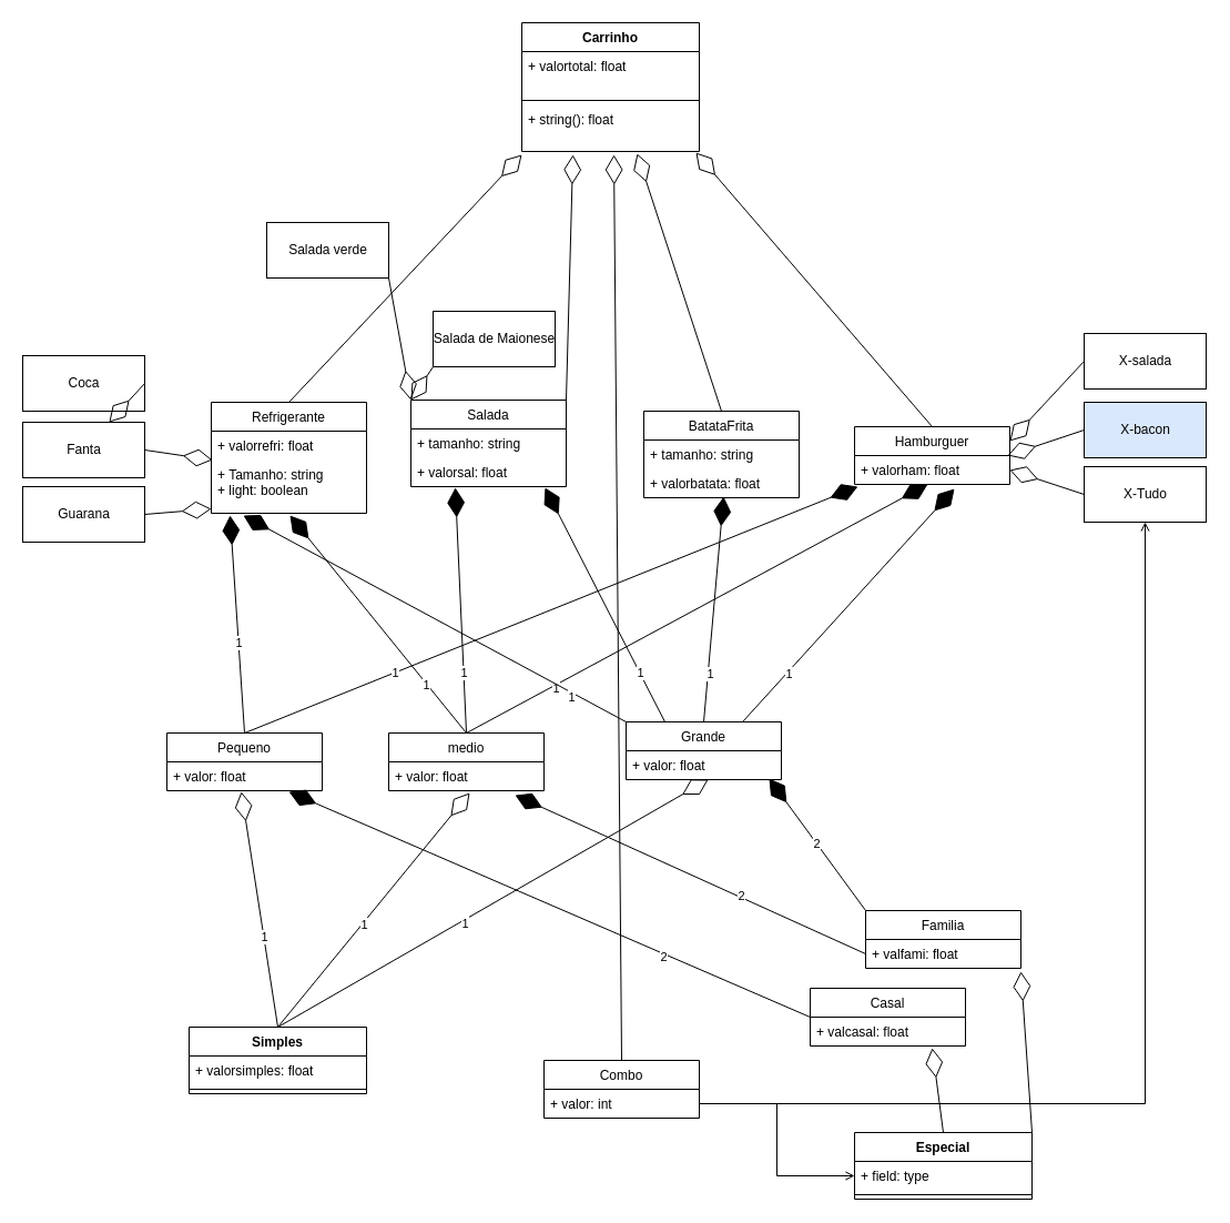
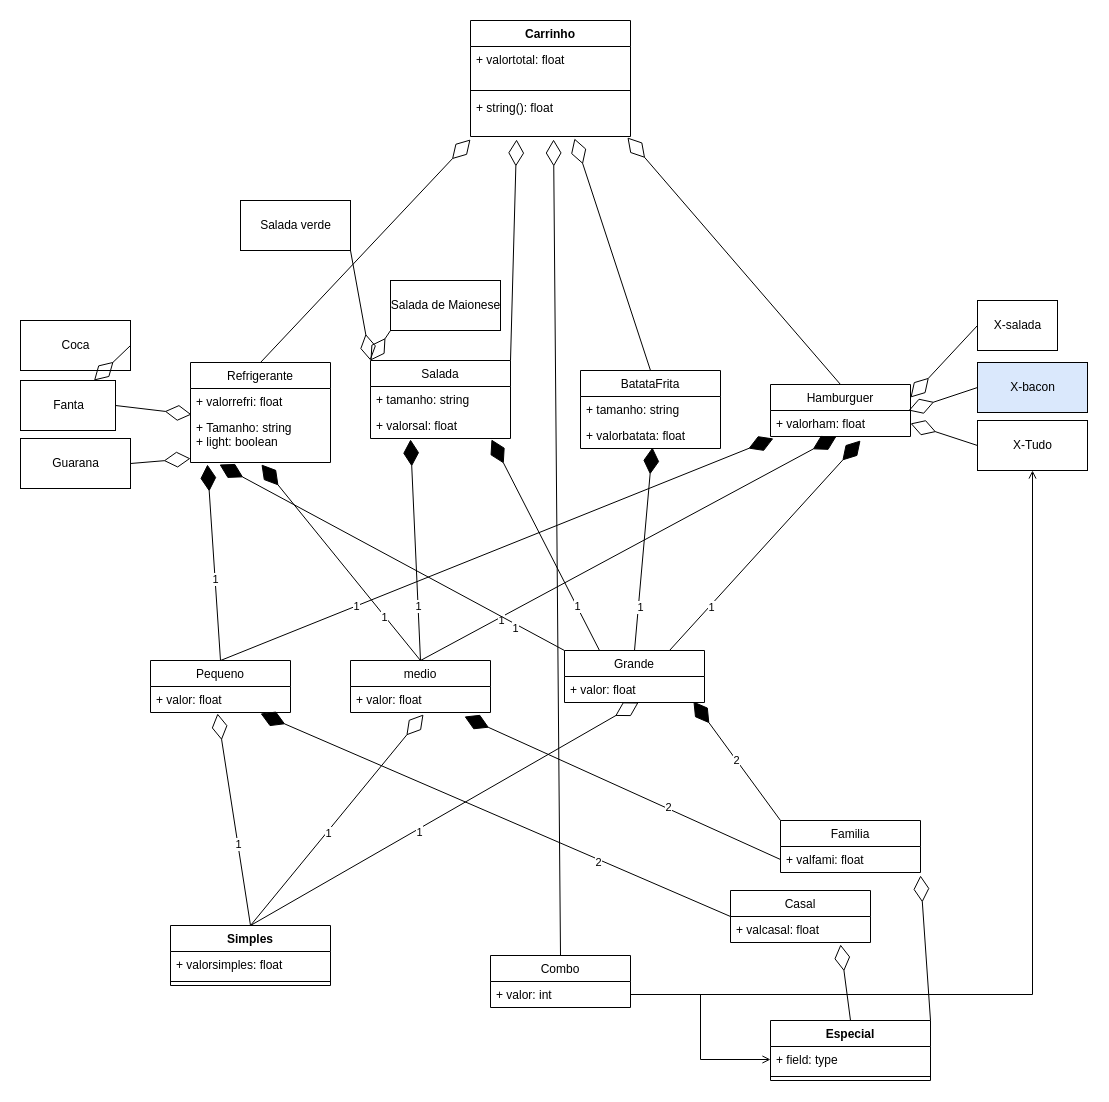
- <mxCell id="3" value="X-salada" style="html=1;" vertex="1" parent="1"><mxGeometry x="977" y="300" width="110" height="50" as="geometry" /></mxCell>
+ <mxCell id="3" value="X-salada" style="html=1;" vertex="1" parent="1"><mxGeometry x="977" y="300" width="80" height="50" as="geometry" /></mxCell>
- <mxCell id="8" value="Fanta" style="html=1;" vertex="1" parent="1"><mxGeometry x="20" y="380" width="110" height="50" as="geometry" /></mxCell>
+ <mxCell id="8" value="Fanta" style="html=1;" vertex="1" parent="1"><mxGeometry x="20" y="380" width="95" height="50" as="geometry" /></mxCell>
